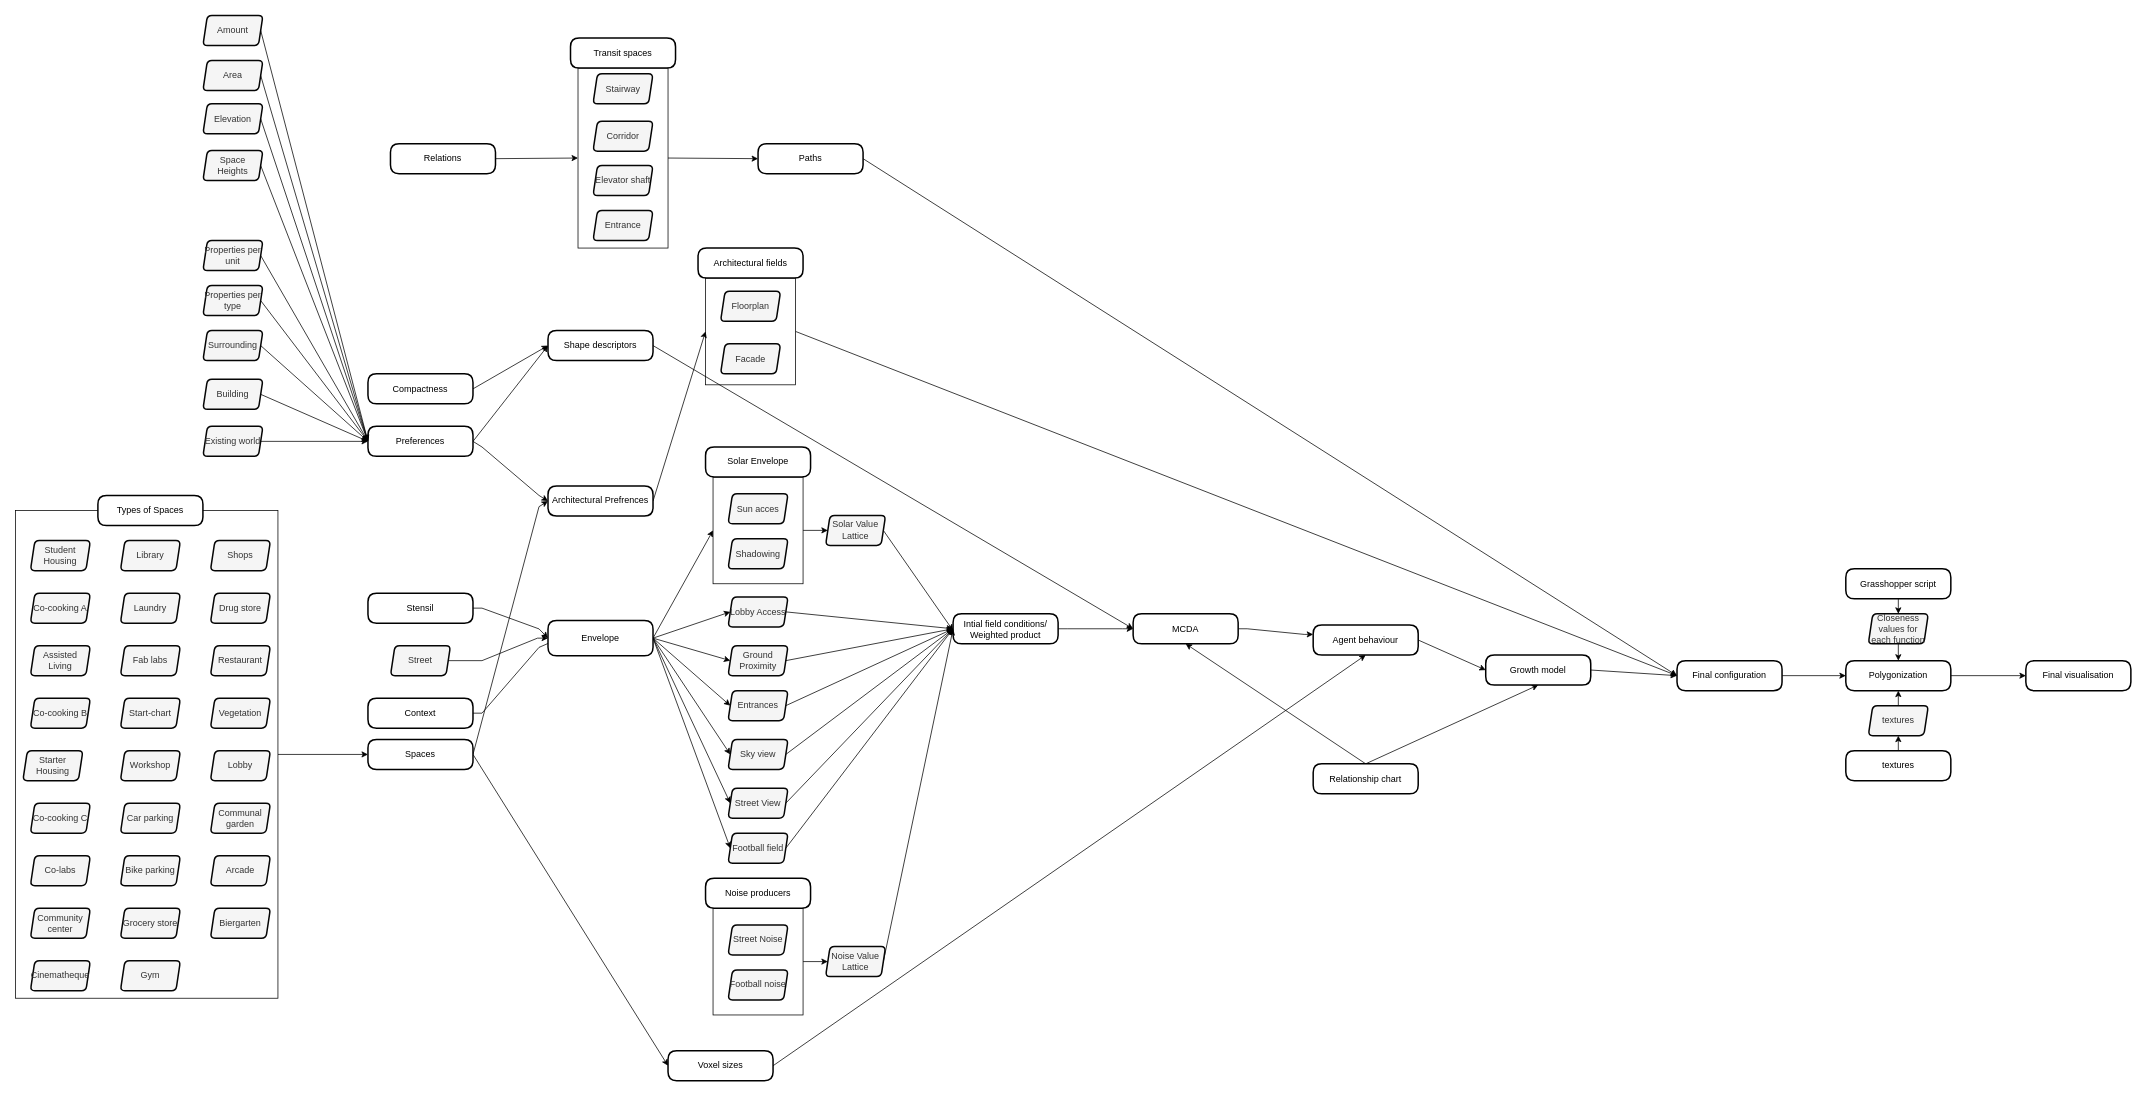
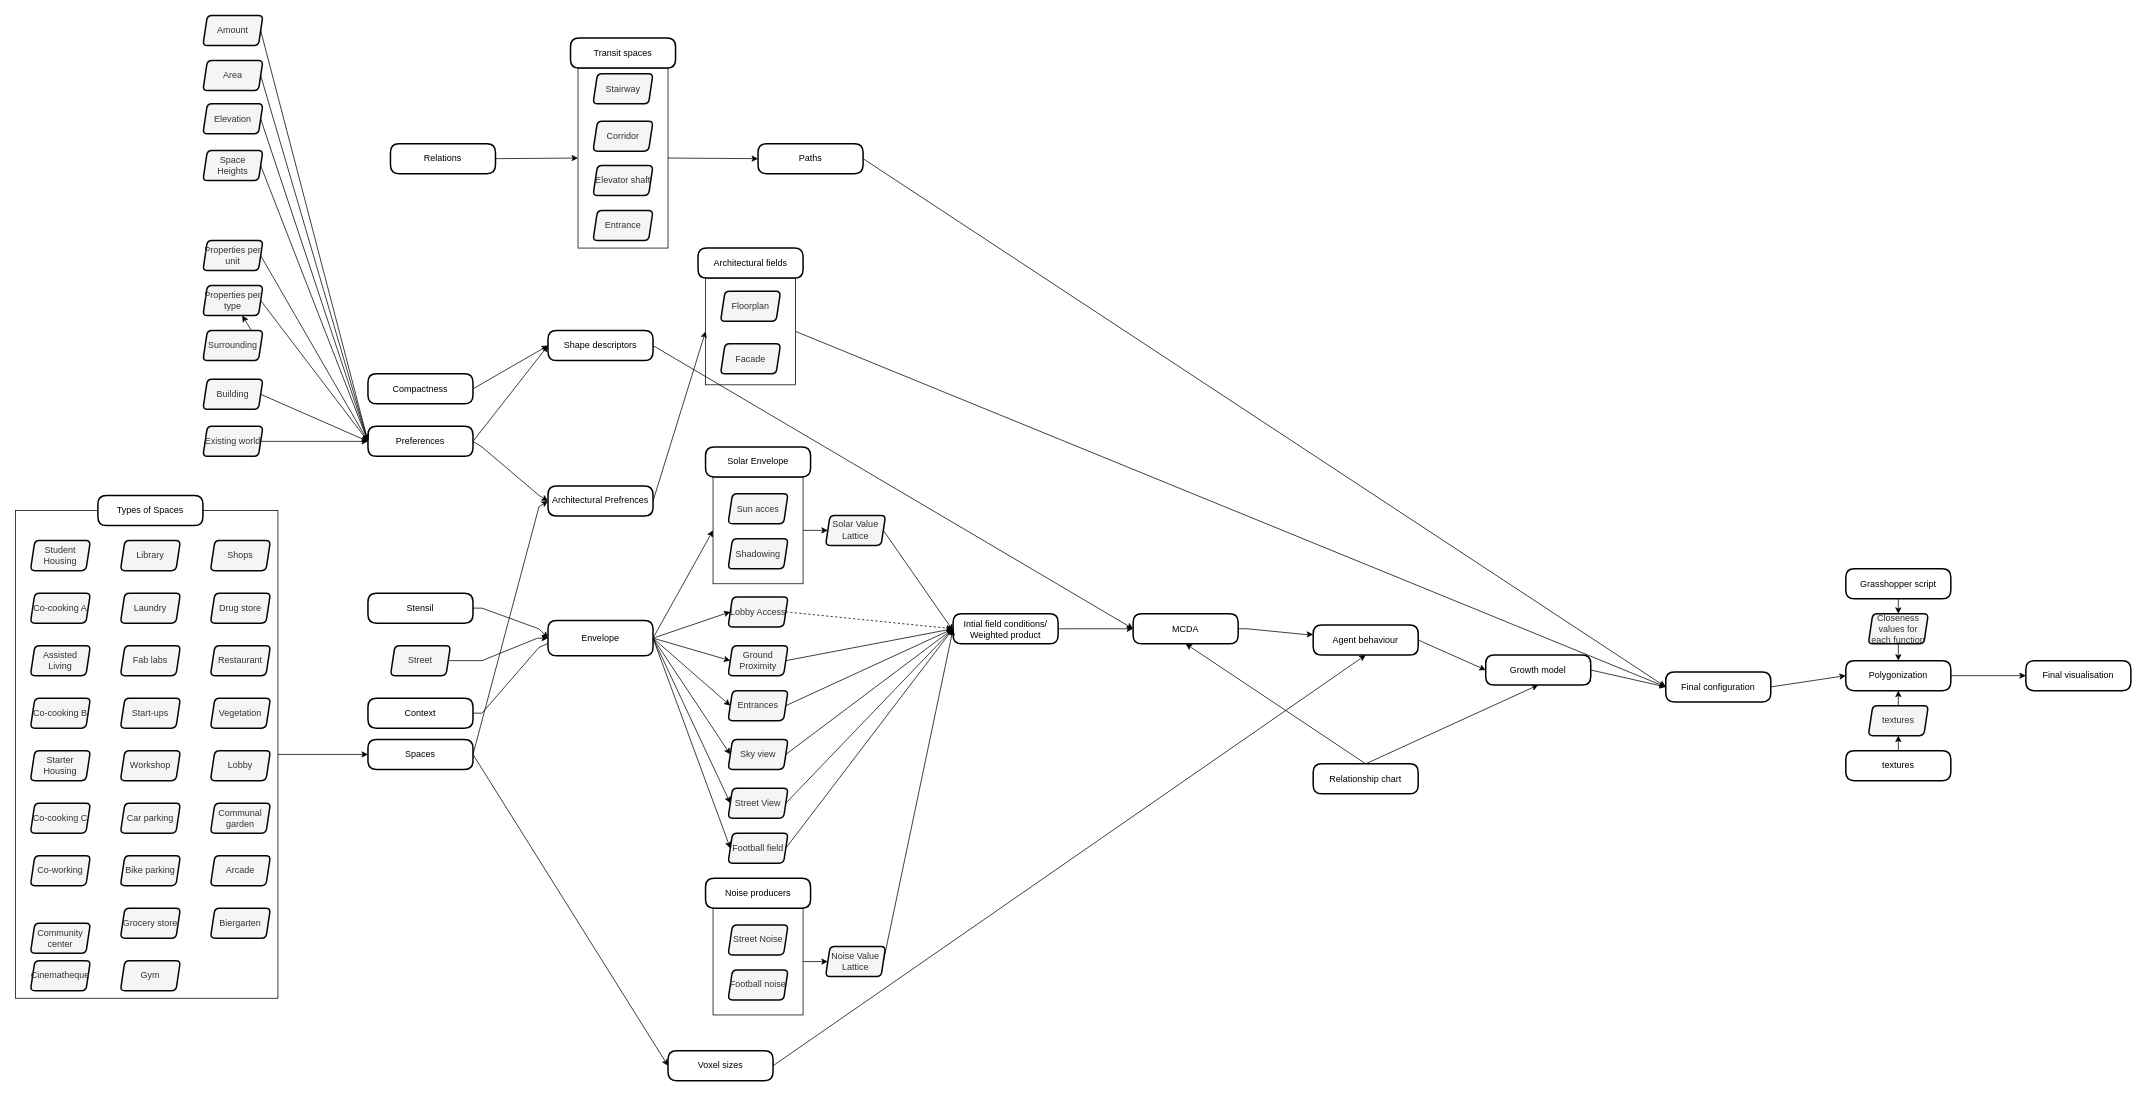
- <mxCell id="82" style="edgeStyle=none;rounded=0;orthogonalLoop=1;jettySize=auto;html=1;exitX=1;exitY=0.5;exitDx=0;exitDy=0;entryX=0;entryY=0.5;entryDx=0;entryDy=0;" edge="1" parent="1" source="83" target="14"><mxGeometry relative="1" as="geometry" /></mxCell>
+ <mxCell id="82" style="edgeStyle=none;rounded=0;orthogonalLoop=1;jettySize=auto;html=1;exitX=1;exitY=0.5;exitDx=0;exitDy=0;" edge="1" parent="1" source="83" target="52"><mxGeometry relative="1" as="geometry" /></mxCell>
- <mxCell id="43" style="edgeStyle=none;rounded=0;orthogonalLoop=1;jettySize=auto;html=1;exitX=1;exitY=0.5;exitDx=0;exitDy=0;entryX=0;entryY=0.5;entryDx=0;entryDy=0;" edge="1" parent="1" source="44" target="79"><mxGeometry relative="1" as="geometry" /></mxCell>
+ <mxCell id="43" style="edgeStyle=none;rounded=0;orthogonalLoop=1;jettySize=auto;html=1;exitX=1;exitY=0.5;exitDx=0;exitDy=0;entryX=0;entryY=0.5;entryDx=0;entryDy=0;dashed=1;" edge="1" parent="1" source="44" target="79"><mxGeometry relative="1" as="geometry" /></mxCell>
- <mxCell id="58" value="Final configuration" style="shape=parallelogram;html=1;strokeWidth=2;perimeter=parallelogramPerimeter;whiteSpace=wrap;rounded=1;arcSize=23;size=0;" parent="1" vertex="1"><mxGeometry x="2235" y="880" width="140" height="40" as="geometry" /></mxCell>
+ <mxCell id="58" value="Final configuration" style="shape=parallelogram;html=1;strokeWidth=2;perimeter=parallelogramPerimeter;whiteSpace=wrap;rounded=1;arcSize=23;size=0;" parent="1" vertex="1"><mxGeometry x="2220" y="895" width="140" height="40" as="geometry" /></mxCell>
- <mxCell id="100" value="Start-chart" style="shape=parallelogram;html=1;strokeWidth=2;perimeter=parallelogramPerimeter;whiteSpace=wrap;rounded=1;arcSize=12;size=0.075;fillColor=#f5f5f5;fontColor=#333333;strokeColor=#050505;" parent="1" vertex="1"><mxGeometry x="160" y="930" width="80" height="40" as="geometry" /></mxCell>
+ <mxCell id="100" value="Start-ups" style="shape=parallelogram;html=1;strokeWidth=2;perimeter=parallelogramPerimeter;whiteSpace=wrap;rounded=1;arcSize=12;size=0.075;fillColor=#f5f5f5;fontColor=#333333;strokeColor=#050505;" parent="1" vertex="1"><mxGeometry x="160" y="930" width="80" height="40" as="geometry" /></mxCell>
- <mxCell id="92" value="Starter Housing" style="shape=parallelogram;html=1;strokeWidth=2;perimeter=parallelogramPerimeter;whiteSpace=wrap;rounded=1;arcSize=12;size=0.075;fillColor=#f5f5f5;fontColor=#333333;strokeColor=#050505;" parent="1" vertex="1"><mxGeometry x="30" y="1000" width="80" height="40" as="geometry" /></mxCell>
+ <mxCell id="92" value="Starter Housing" style="shape=parallelogram;html=1;strokeWidth=2;perimeter=parallelogramPerimeter;whiteSpace=wrap;rounded=1;arcSize=12;size=0.075;fillColor=#f5f5f5;fontColor=#333333;strokeColor=#050505;" parent="1" vertex="1"><mxGeometry x="40" y="1000" width="80" height="40" as="geometry" /></mxCell>
- <mxCell id="94" value="Co-labs" style="shape=parallelogram;html=1;strokeWidth=2;perimeter=parallelogramPerimeter;whiteSpace=wrap;rounded=1;arcSize=12;size=0.075;fillColor=#f5f5f5;fontColor=#333333;strokeColor=#050505;" parent="1" vertex="1"><mxGeometry x="40" y="1140" width="80" height="40" as="geometry" /></mxCell>
+ <mxCell id="94" value="Co-working" style="shape=parallelogram;html=1;strokeWidth=2;perimeter=parallelogramPerimeter;whiteSpace=wrap;rounded=1;arcSize=12;size=0.075;fillColor=#f5f5f5;fontColor=#333333;strokeColor=#050505;" parent="1" vertex="1"><mxGeometry x="40" y="1140" width="80" height="40" as="geometry" /></mxCell>
- <mxCell id="95" value="Community center" style="shape=parallelogram;html=1;strokeWidth=2;perimeter=parallelogramPerimeter;whiteSpace=wrap;rounded=1;arcSize=12;size=0.075;fillColor=#f5f5f5;fontColor=#333333;strokeColor=#050505;" parent="1" vertex="1"><mxGeometry x="40" y="1210" width="80" height="40" as="geometry" /></mxCell>
+ <mxCell id="95" value="Community center" style="shape=parallelogram;html=1;strokeWidth=2;perimeter=parallelogramPerimeter;whiteSpace=wrap;rounded=1;arcSize=12;size=0.075;fillColor=#f5f5f5;fontColor=#333333;strokeColor=#050505;" parent="1" vertex="1"><mxGeometry x="40" y="1230" width="80" height="40" as="geometry" /></mxCell>
